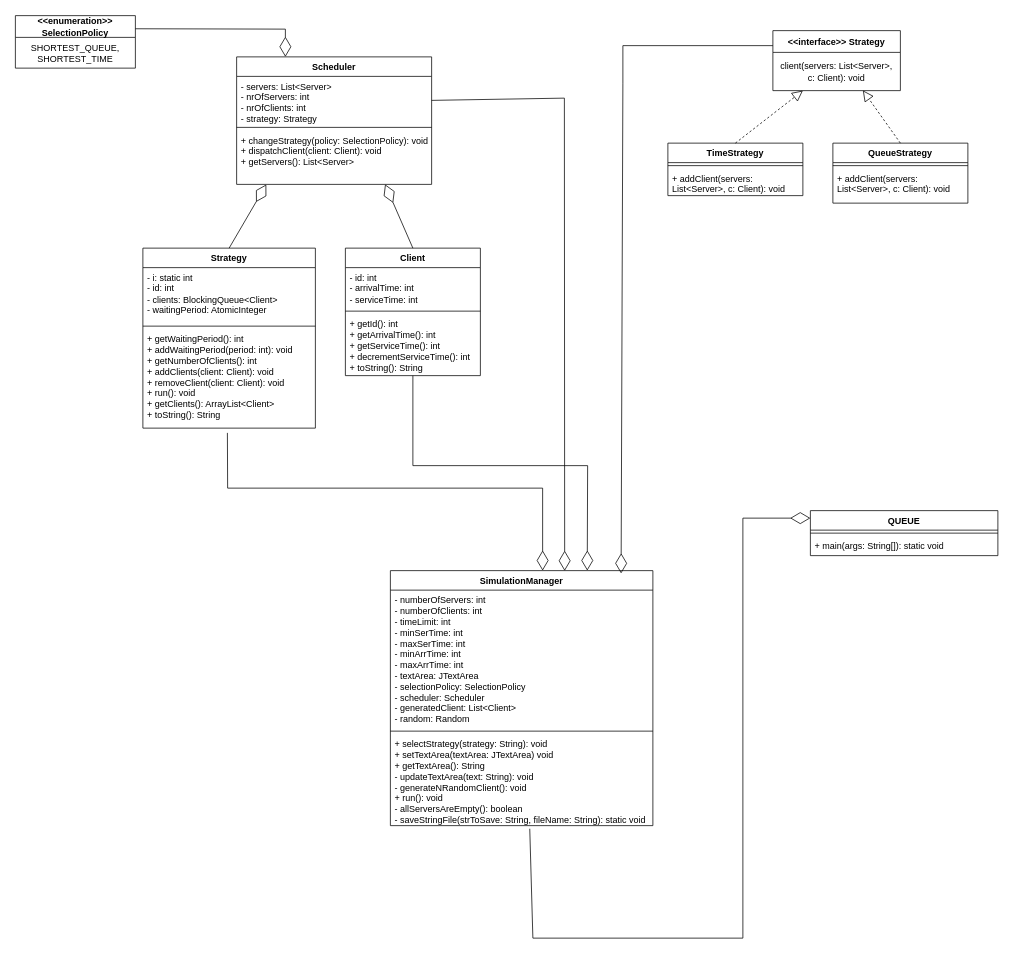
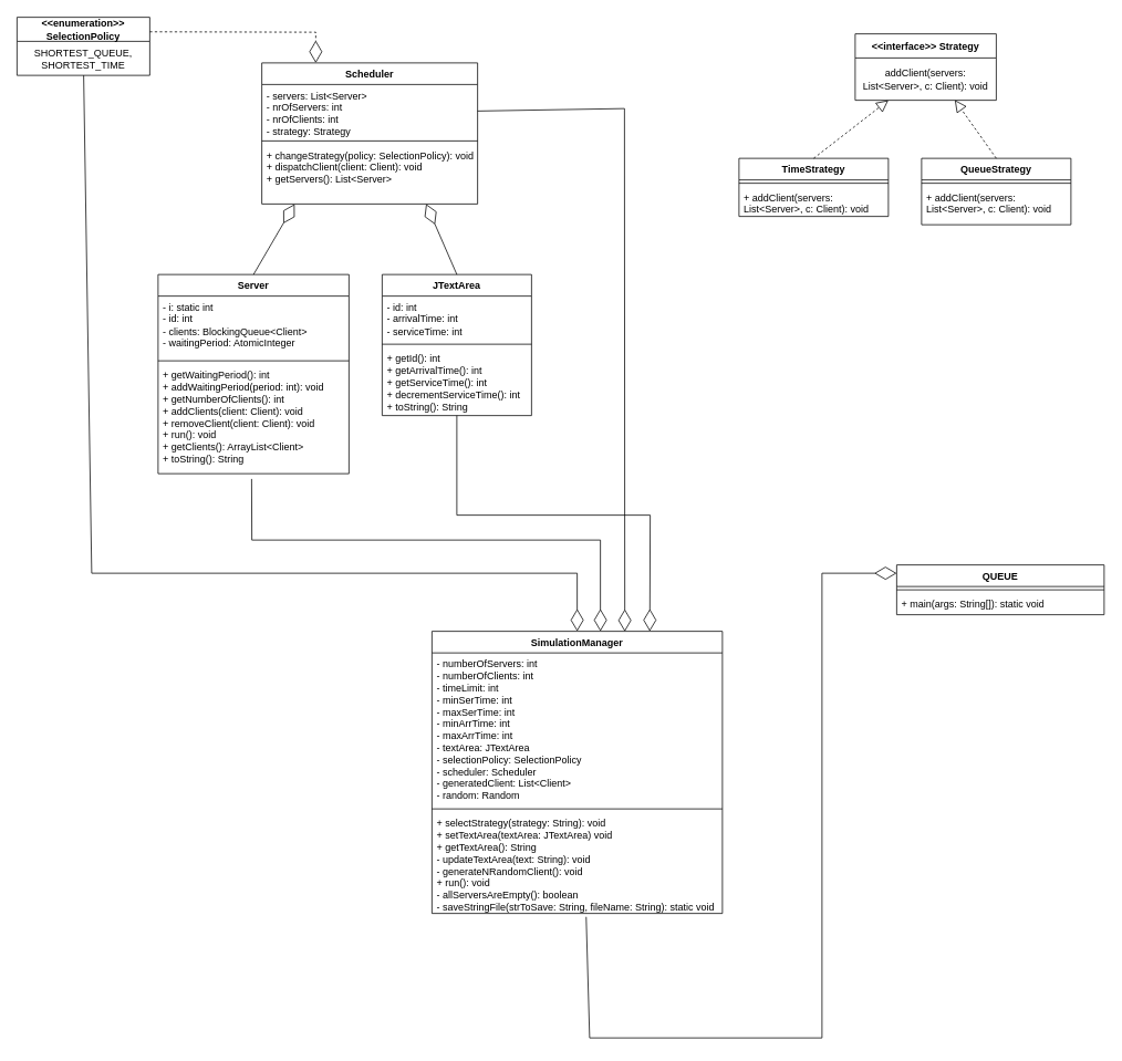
- <mxCell id="33" value="" style="endArrow=diamondThin;endFill=0;endSize=24;html=1;rounded=0;exitX=1;exitY=0.25;exitDx=0;exitDy=0;entryX=0.25;entryY=0;entryDx=0;entryDy=0;" edge="1" parent="1" source="27" target="16"><mxGeometry width="160" relative="1" as="geometry"><mxPoint x="260" y="-120" as="sourcePoint" /><mxPoint x="263" y="8" as="targetPoint" /><Array as="points"><mxPoint x="380" y="38" /></Array></mxGeometry></mxCell>
+ <mxCell id="33" value="" style="endArrow=diamondThin;endFill=0;endSize=24;html=1;rounded=0;exitX=1;exitY=0.25;exitDx=0;exitDy=0;entryX=0.25;entryY=0;entryDx=0;entryDy=0;dashed=1;" edge="1" parent="1" source="27" target="16"><mxGeometry width="160" relative="1" as="geometry"><mxPoint x="260" y="-120" as="sourcePoint" /><mxPoint x="263" y="8" as="targetPoint" /><Array as="points"><mxPoint x="380" y="38" /></Array></mxGeometry></mxCell>
- <mxCell id="30" value="client(servers: List&amp;lt;Server&amp;gt;, c: Client): void" style="text;html=1;strokeColor=none;fillColor=none;align=center;verticalAlign=middle;spacingLeft=4;spacingRight=4;overflow=hidden;rotatable=0;points=[[0,0.5],[1,0.5]];portConstraint=eastwest;whiteSpace=wrap;" vertex="1" parent="29"><mxGeometry y="29" width="170" height="51" as="geometry" /></mxCell>
+ <mxCell id="30" value="addClient(servers: List&amp;lt;Server&amp;gt;, c: Client): void" style="text;html=1;strokeColor=none;fillColor=none;align=center;verticalAlign=middle;spacingLeft=4;spacingRight=4;overflow=hidden;rotatable=0;points=[[0,0.5],[1,0.5]];portConstraint=eastwest;whiteSpace=wrap;" vertex="1" parent="29"><mxGeometry y="29" width="170" height="51" as="geometry" /></mxCell>
- <mxCell id="38" value="" style="endArrow=diamondThin;endFill=0;endSize=24;html=1;rounded=0;entryX=0.879;entryY=0.011;entryDx=0;entryDy=0;entryPerimeter=0;exitX=0;exitY=0.25;exitDx=0;exitDy=0;" edge="1" parent="1" source="29" target="20"><mxGeometry width="160" relative="1" as="geometry"><mxPoint x="770" y="140" as="sourcePoint" /><mxPoint x="993" y="660" as="targetPoint" /><Array as="points"><mxPoint y="60" x="830" /><mxPoint y="110" x="830" /></Array></mxGeometry></mxCell>
- <mxCell id="6" value="Strategy" style="swimlane;fontStyle=1;align=center;verticalAlign=top;childLayout=stackLayout;horizontal=1;startSize=26;horizontalStack=0;resizeParent=1;resizeParentMax=0;resizeLast=0;collapsible=1;marginBottom=0;whiteSpace=wrap;html=1;" vertex="1" parent="1"><mxGeometry x="190" y="330" width="230" height="240" as="geometry" /></mxCell>
+ <mxCell id="6" value="Server" style="swimlane;fontStyle=1;align=center;verticalAlign=top;childLayout=stackLayout;horizontal=1;startSize=26;horizontalStack=0;resizeParent=1;resizeParentMax=0;resizeLast=0;collapsible=1;marginBottom=0;whiteSpace=wrap;html=1;" vertex="1" parent="1"><mxGeometry x="190" y="330" width="230" height="240" as="geometry" /></mxCell>
- <mxCell id="2" value="Client" style="swimlane;fontStyle=1;align=center;verticalAlign=top;childLayout=stackLayout;horizontal=1;startSize=26;horizontalStack=0;resizeParent=1;resizeParentMax=0;resizeLast=0;collapsible=1;marginBottom=0;whiteSpace=wrap;html=1;" vertex="1" parent="1"><mxGeometry x="460" y="330" width="180" height="170" as="geometry" /></mxCell>
+ <mxCell id="2" value="JTextArea" style="swimlane;fontStyle=1;align=center;verticalAlign=top;childLayout=stackLayout;horizontal=1;startSize=26;horizontalStack=0;resizeParent=1;resizeParentMax=0;resizeLast=0;collapsible=1;marginBottom=0;whiteSpace=wrap;html=1;" vertex="1" parent="1"><mxGeometry x="460" y="330" width="180" height="170" as="geometry" /></mxCell>
+ <mxCell id="36" value="" style="endArrow=diamondThin;endFill=0;endSize=24;html=1;rounded=0;entryX=0.5;entryY=0;entryDx=0;entryDy=0;" edge="1" parent="1" source="28" target="20"><mxGeometry width="160" relative="1" as="geometry"><mxPoint x="0" y="206.5" as="sourcePoint" /><mxPoint x="200" y="243.5" as="targetPoint" /><Array as="points"><mxPoint x="110" y="690" /><mxPoint x="695" y="690" /></Array></mxGeometry></mxCell>
